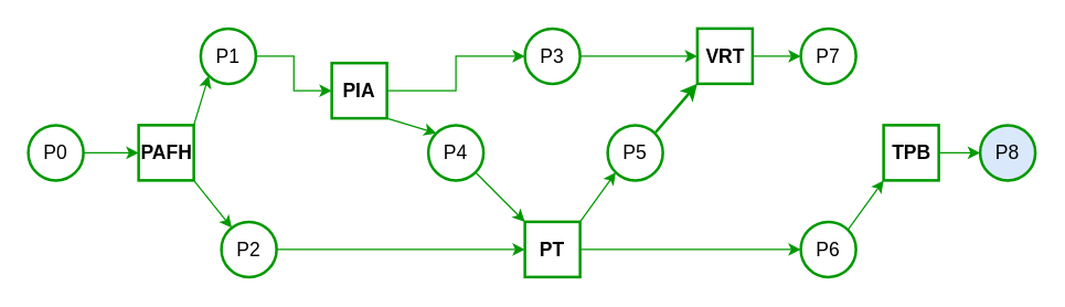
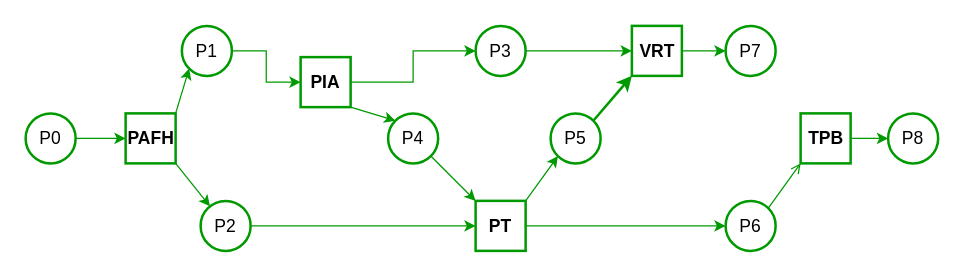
- <mxCell id="6" value="P8" style="ellipse;whiteSpace=wrap;html=1;aspect=fixed;labelPosition=center;verticalLabelPosition=middle;align=center;verticalAlign=middle;strokeColor=#009900;strokeWidth=2;fontSize=14;fillColor=#dae8fc;" parent="1" vertex="1"><mxGeometry x="710" y="90" width="40" height="40" as="geometry" /></mxCell>
+ <mxCell id="6" value="P8" style="ellipse;whiteSpace=wrap;html=1;aspect=fixed;labelPosition=center;verticalLabelPosition=middle;align=center;verticalAlign=middle;strokeColor=#009900;strokeWidth=2;fontSize=14;" parent="1" vertex="1"><mxGeometry x="710" y="90" width="40" height="40" as="geometry" /></mxCell>
- <mxCell id="26" value="" style="endArrow=classic;html=1;rounded=0;exitX=1;exitY=0;exitDx=0;exitDy=0;entryX=0;entryY=1;entryDx=0;entryDy=0;strokeColor=#009900;strokeWidth=1;labelPosition=center;verticalLabelPosition=middle;align=center;verticalAlign=middle;fontSize=14;" parent="1" source="5" target="23" edge="1"><mxGeometry width="50" height="50" relative="1" as="geometry"><mxPoint x="720" y="170" as="sourcePoint" /><mxPoint x="770" y="120" as="targetPoint" /></mxGeometry></mxCell>
+ <mxCell id="26" value="" style="endArrow=open;html=1;rounded=0;exitX=1;exitY=0;exitDx=0;exitDy=0;entryX=0;entryY=1;entryDx=0;entryDy=0;strokeColor=#009900;strokeWidth=1;labelPosition=center;verticalLabelPosition=middle;align=center;verticalAlign=middle;fontSize=14;" parent="1" source="5" target="23" edge="1"><mxGeometry width="50" height="50" relative="1" as="geometry"><mxPoint x="720" y="170" as="sourcePoint" /><mxPoint x="770" y="120" as="targetPoint" /></mxGeometry></mxCell>
